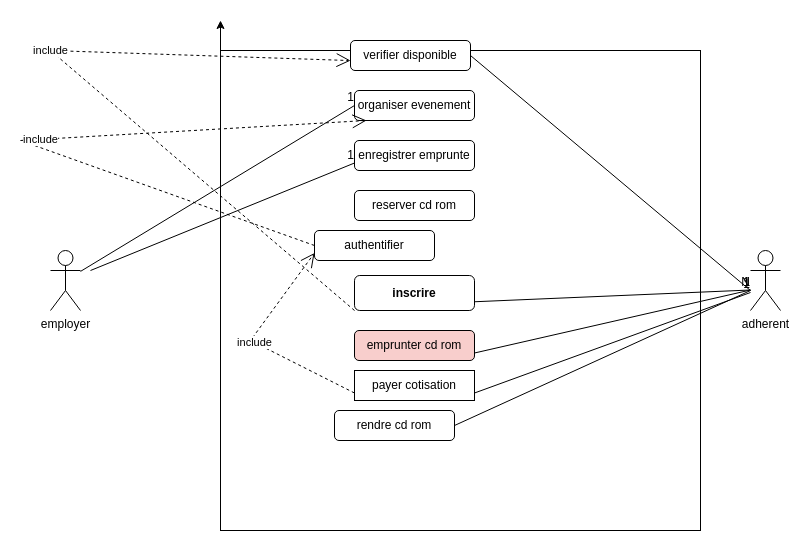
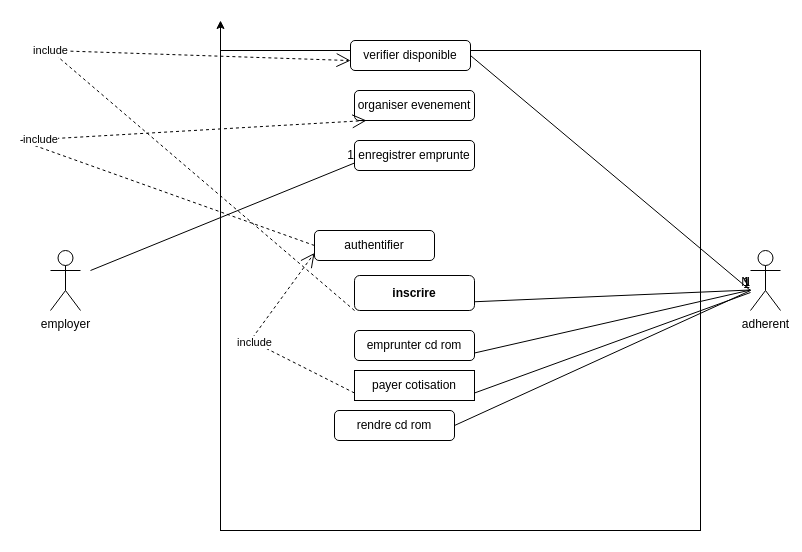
- <mxCell id="15" value="" style="endArrow=none;html=1;rounded=0;entryX=0;entryY=0.5;entryDx=0;entryDy=0;" edge="1" parent="1" source="14" target="5"><mxGeometry relative="1" as="geometry"><mxPoint x="130" y="294.5" as="sourcePoint" /><mxPoint x="290" y="294.5" as="targetPoint" /></mxGeometry></mxCell>
- <mxCell id="16" value="1" style="resizable=0;html=1;align=right;verticalAlign=bottom;" connectable="0" vertex="1" parent="15"><mxGeometry x="1" relative="1" as="geometry" /></mxCell>
- <mxCell id="10" value="reserver cd rom" style="rounded=1;whiteSpace=wrap;html=1;" vertex="1" parent="1"><mxGeometry x="354" y="190" width="120" height="30" as="geometry" /></mxCell>
- <mxCell id="7" value="emprunter cd rom" style="rounded=1;whiteSpace=wrap;html=1;fillColor=#f8cecc;" vertex="1" parent="1"><mxGeometry x="354" y="330" width="120" height="30" as="geometry" /></mxCell>
+ <mxCell id="7" value="emprunter cd rom" style="rounded=1;whiteSpace=wrap;html=1;" vertex="1" parent="1"><mxGeometry x="354" y="330" width="120" height="30" as="geometry" /></mxCell>
